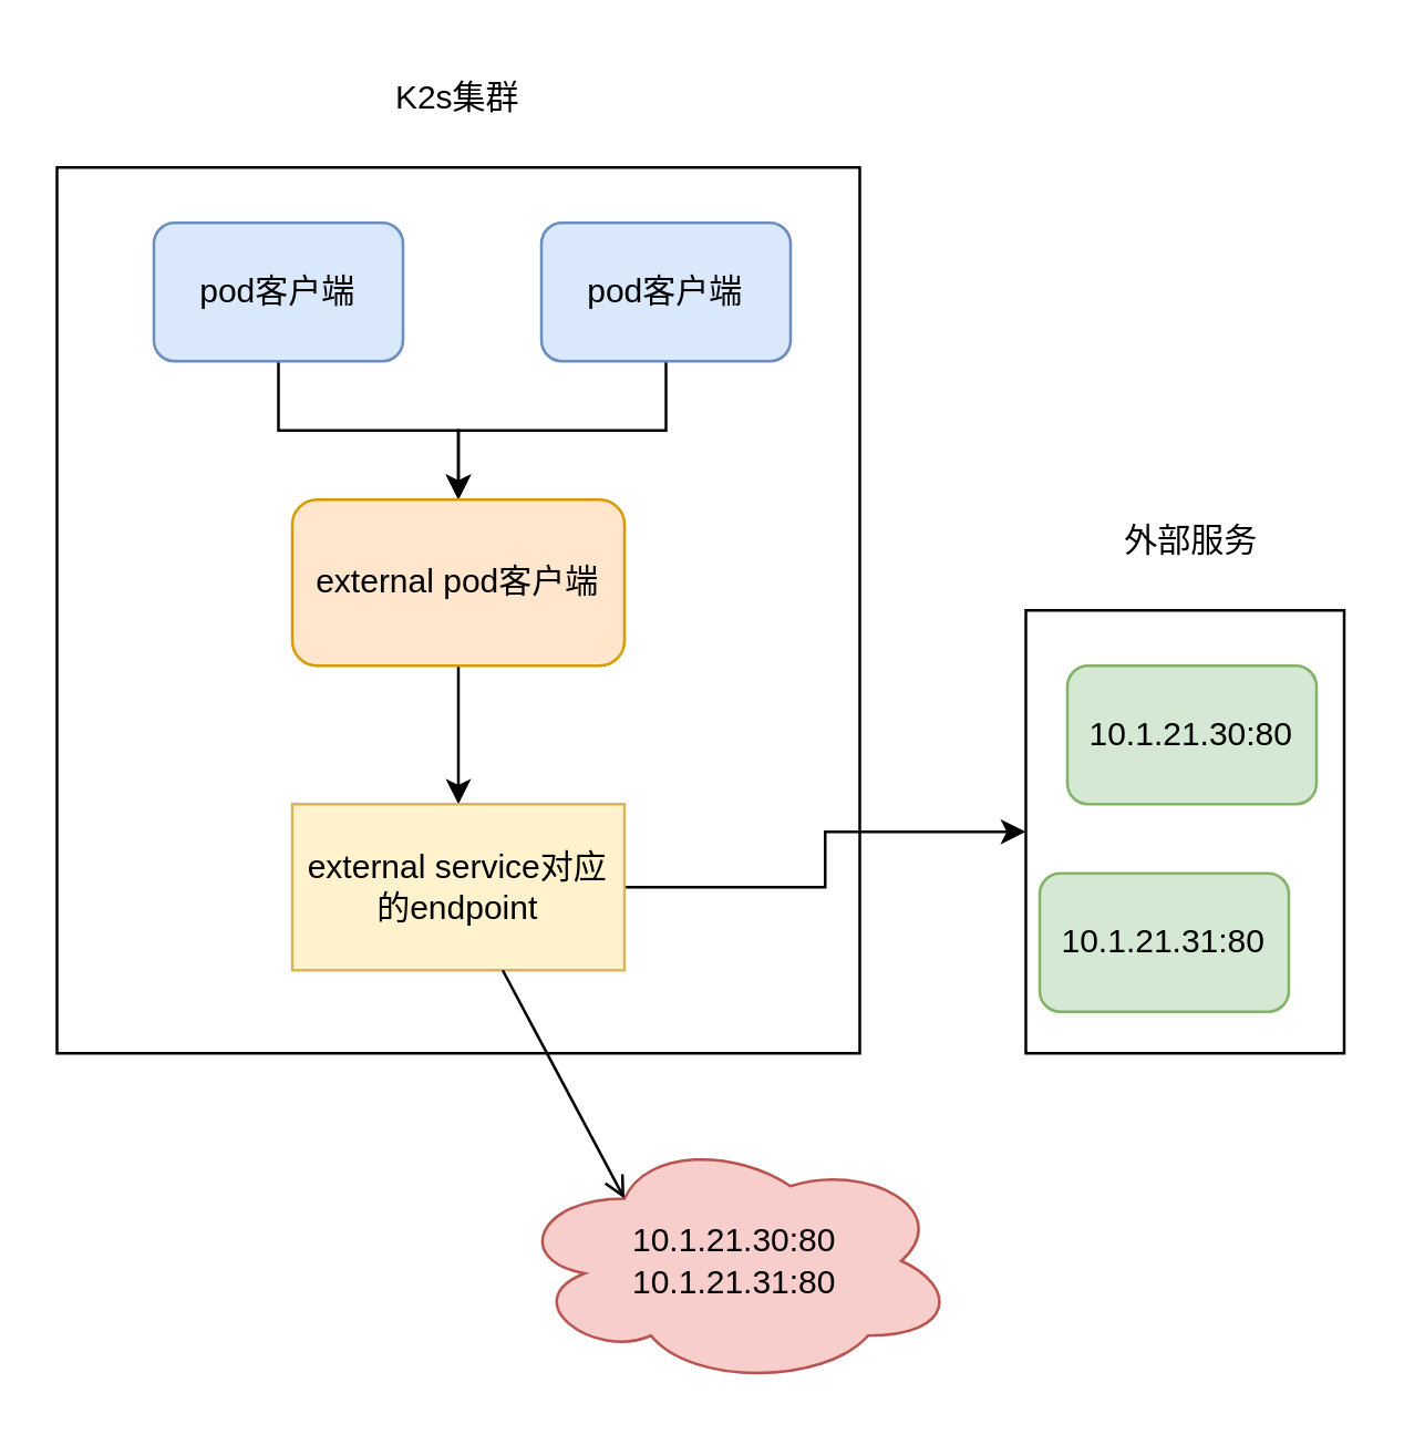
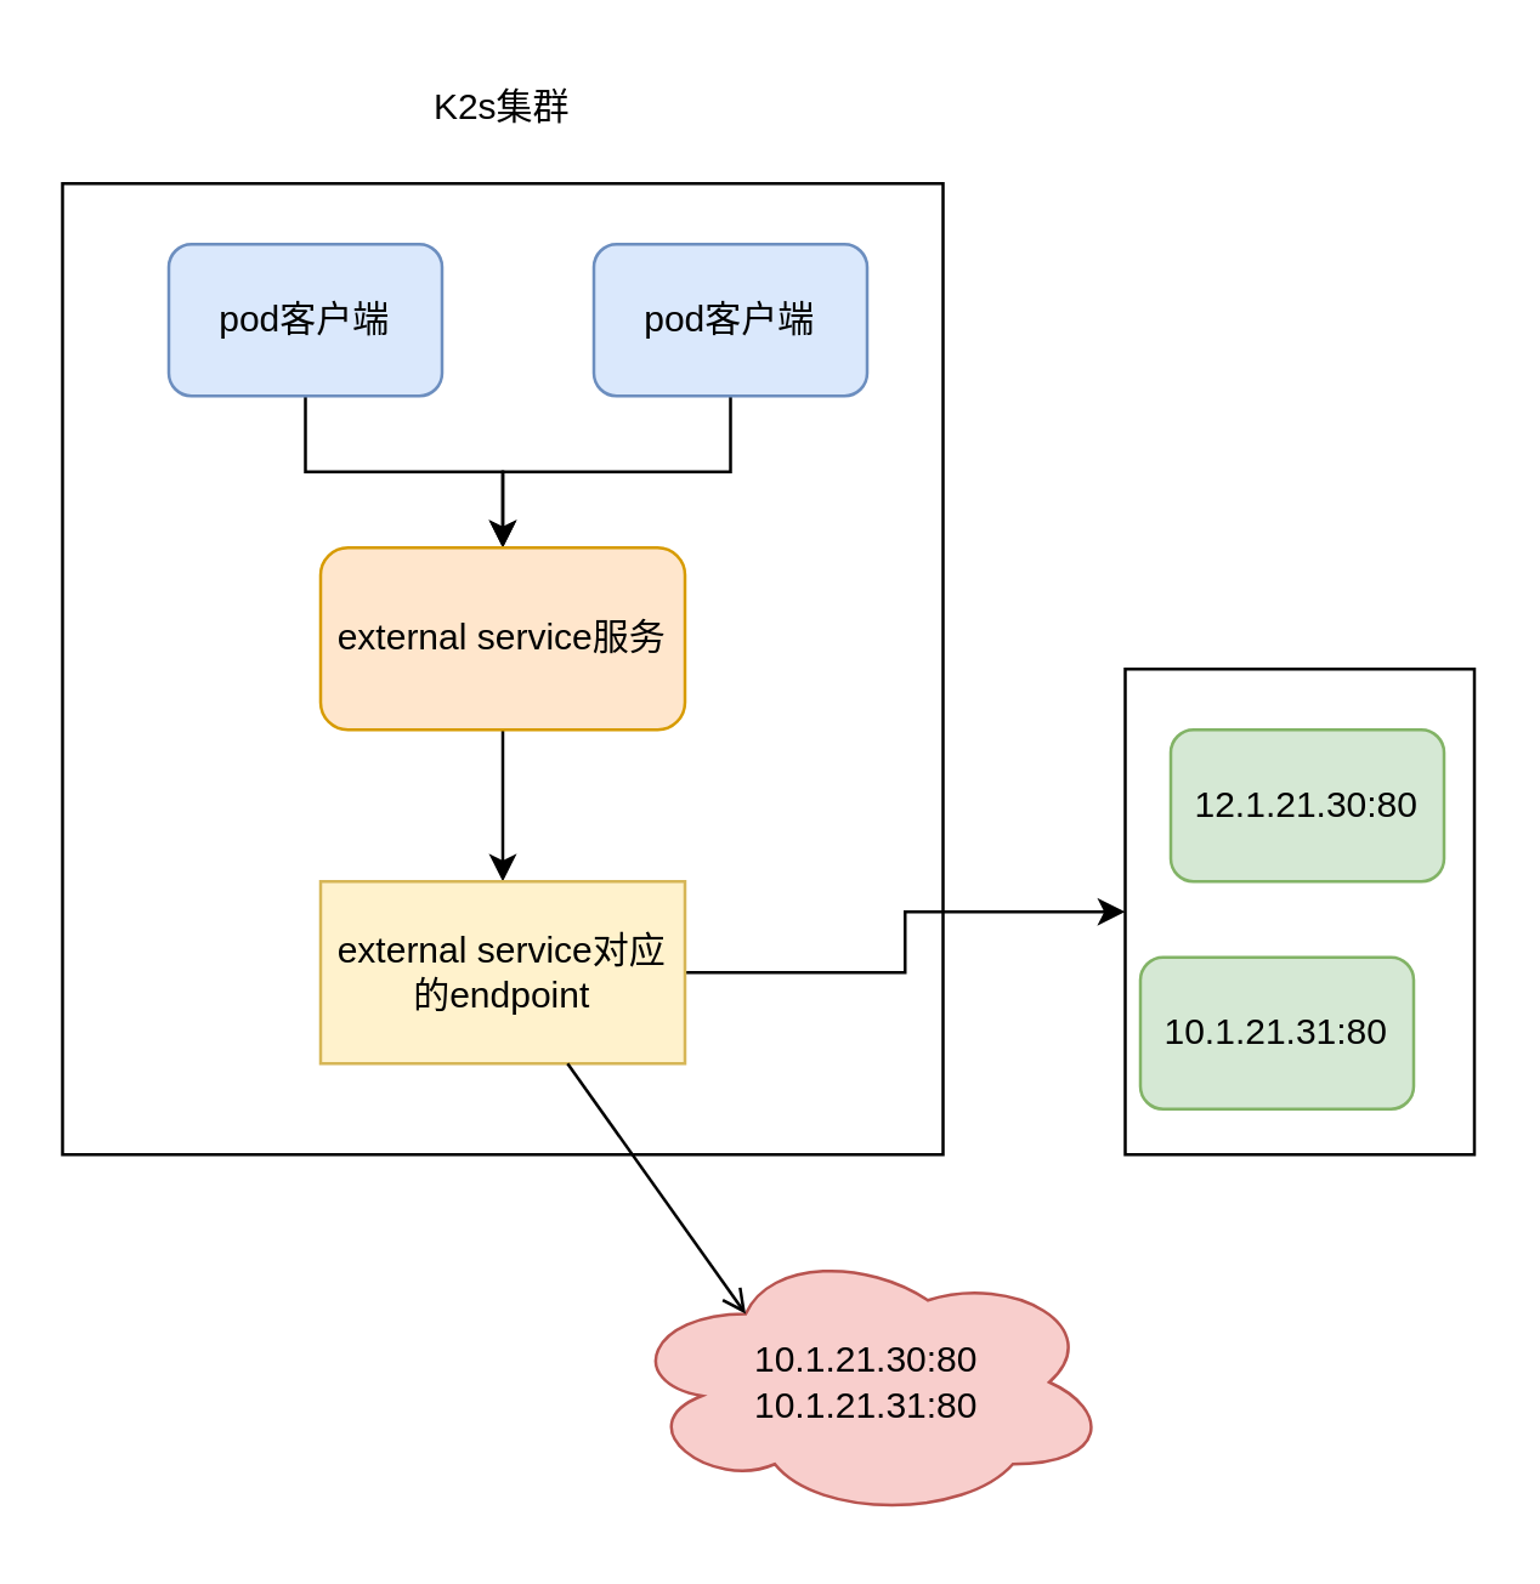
- <mxCell id="17" value="外部服务" style="text;html=1;align=center;verticalAlign=middle;whiteSpace=wrap;rounded=0;" vertex="1" parent="1"><mxGeometry x="400" y="180" width="60" height="30" as="geometry" /></mxCell>
- <mxCell id="9" value="external pod客户端" style="rounded=1;whiteSpace=wrap;html=1;fillColor=#ffe6cc;strokeColor=#d79b00;" vertex="1" parent="1"><mxGeometry x="105" y="180" width="120" height="60" as="geometry" /></mxCell>
+ <mxCell id="9" value="external service服务" style="rounded=1;whiteSpace=wrap;html=1;fillColor=#ffe6cc;strokeColor=#d79b00;" vertex="1" parent="1"><mxGeometry x="105" y="180" width="120" height="60" as="geometry" /></mxCell>
- <mxCell id="14" value="10.1.21.30:80" style="rounded=1;whiteSpace=wrap;html=1;fillColor=#d5e8d4;strokeColor=#82b366;" vertex="1" parent="1"><mxGeometry x="385" y="240" width="90" height="50" as="geometry" /></mxCell>
+ <mxCell id="14" value="12.1.21.30:80" style="rounded=1;whiteSpace=wrap;html=1;fillColor=#d5e8d4;strokeColor=#82b366;" vertex="1" parent="1"><mxGeometry x="385" y="240" width="90" height="50" as="geometry" /></mxCell>
- <mxCell id="12" value="10.1.21.30:80&lt;div&gt;10.1.21.31:80&lt;/div&gt;" style="ellipse;shape=cloud;whiteSpace=wrap;html=1;fillColor=#f8cecc;strokeColor=#b85450;" vertex="1" parent="1"><mxGeometry x="185" y="410" width="160" height="90" as="geometry" /></mxCell>
+ <mxCell id="12" value="10.1.21.30:80&lt;div&gt;10.1.21.31:80&lt;/div&gt;" style="ellipse;shape=cloud;whiteSpace=wrap;html=1;fillColor=#f8cecc;strokeColor=#b85450;" vertex="1" parent="1"><mxGeometry x="205" y="410" width="160" height="90" as="geometry" /></mxCell>
